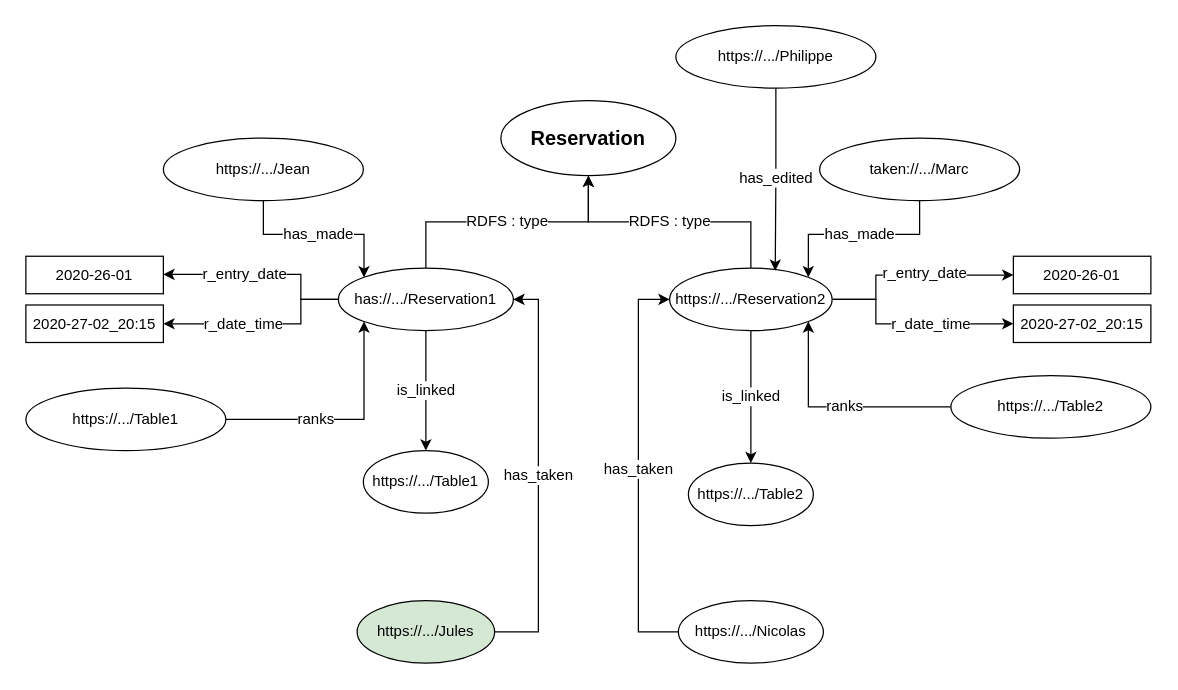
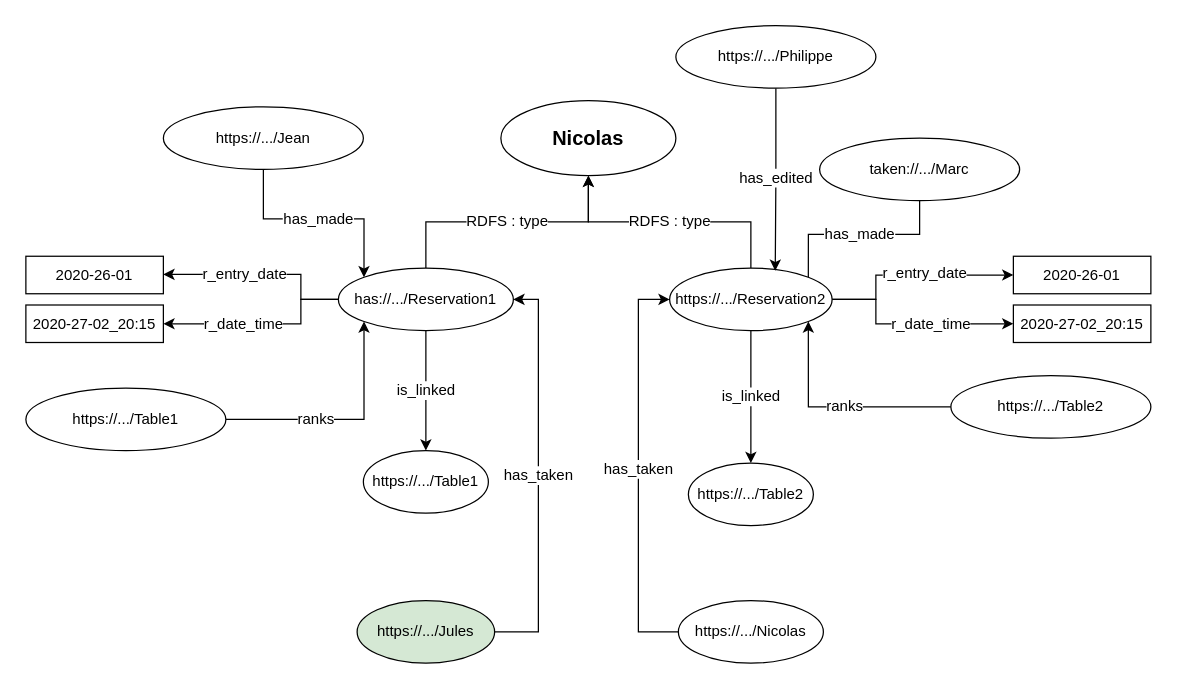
- <mxCell id="19" value="&lt;font style=&quot;font-size: 16px;&quot;&gt;Reservation&lt;/font&gt;" style="ellipse;whiteSpace=wrap;html=1;fontStyle=1;fontSize=16;" vertex="1" parent="1"><mxGeometry x="400" y="80" width="140" height="60" as="geometry" /></mxCell>
+ <mxCell id="19" value="&lt;font style=&quot;font-size: 16px;&quot;&gt;Nicolas&lt;/font&gt;" style="ellipse;whiteSpace=wrap;html=1;fontStyle=1;fontSize=16;" vertex="1" parent="1"><mxGeometry x="400" y="80" width="140" height="60" as="geometry" /></mxCell>
- <mxCell id="23" value="https://.../Jean" style="ellipse;whiteSpace=wrap;html=1;" vertex="1" parent="1"><mxGeometry x="130" y="110" width="160" height="50" as="geometry" /></mxCell>
+ <mxCell id="23" value="https://.../Jean" style="ellipse;whiteSpace=wrap;html=1;" vertex="1" parent="1"><mxGeometry x="130" y="85" width="160" height="50" as="geometry" /></mxCell>
- <mxCell id="20" value="has_made" style="edgeStyle=orthogonalEdgeStyle;rounded=0;orthogonalLoop=1;jettySize=auto;html=1;entryX=1;entryY=0;entryDx=0;entryDy=0;fontSize=12;" edge="1" parent="1" source="21" target="16"><mxGeometry relative="1" as="geometry" /></mxCell>
+ <mxCell id="20" value="has_made" style="edgeStyle=orthogonalEdgeStyle;rounded=0;orthogonalLoop=1;jettySize=auto;html=1;entryX=1;entryY=0;entryDx=0;entryDy=0;fontSize=12;endArrow=none;" edge="1" parent="1" source="21" target="16"><mxGeometry relative="1" as="geometry" /></mxCell>
